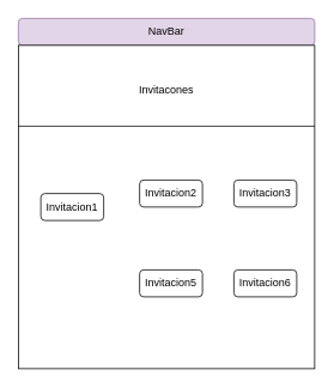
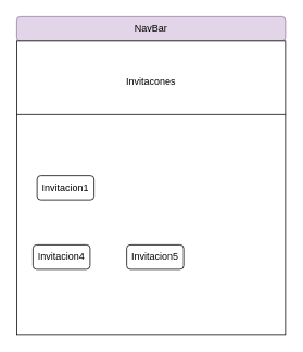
- <mxCell id="6" value="Invitacion2" style="rounded=1;whiteSpace=wrap;html=1;" vertex="1" parent="1"><mxGeometry x="155" y="200" width="70" height="30" as="geometry" /></mxCell>
- <mxCell id="7" value="Invitacion3" style="rounded=1;whiteSpace=wrap;html=1;" vertex="1" parent="1"><mxGeometry x="260" y="200" width="70" height="30" as="geometry" /></mxCell>
+ <mxCell id="8" value="Invitacion4" style="rounded=1;whiteSpace=wrap;html=1;" vertex="1" parent="1"><mxGeometry x="40" y="300" width="70" height="30" as="geometry" /></mxCell>
- <mxCell id="10" value="Invitacion6" style="rounded=1;whiteSpace=wrap;html=1;" vertex="1" parent="1"><mxGeometry x="260" y="300" width="70" height="30" as="geometry" /></mxCell>
